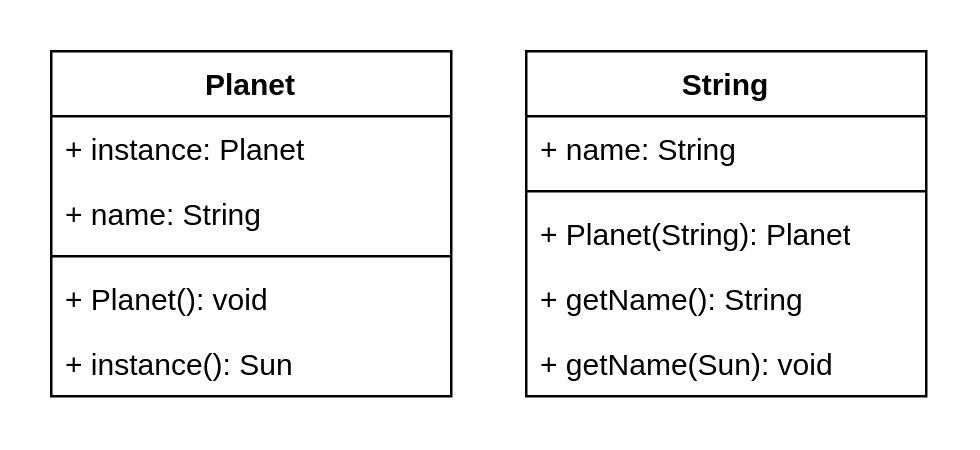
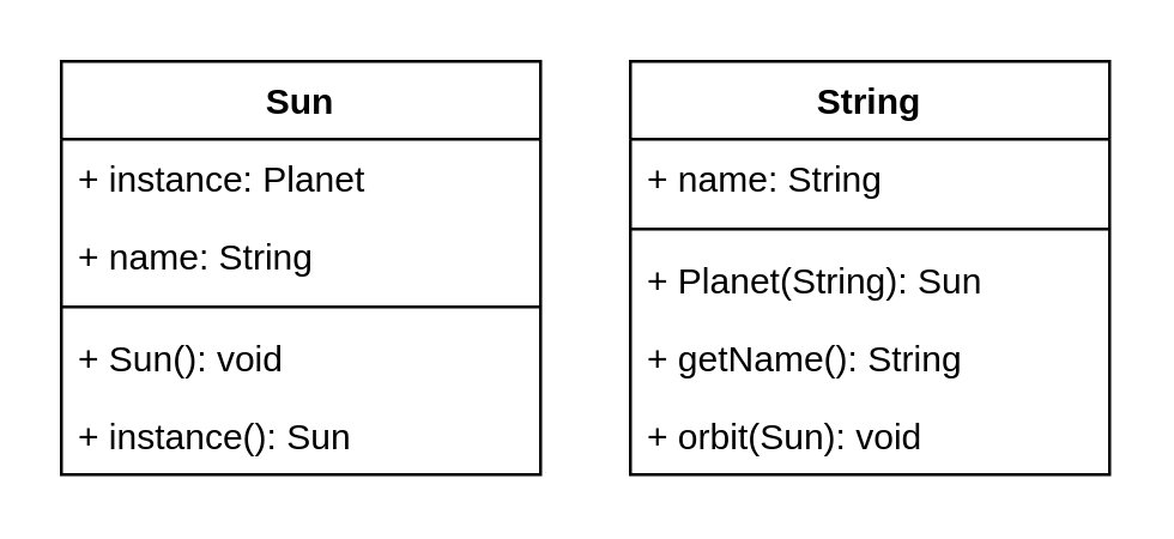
- <mxCell id="2" value="Planet" style="swimlane;fontStyle=1;align=center;verticalAlign=top;childLayout=stackLayout;horizontal=1;startSize=26;horizontalStack=0;resizeParent=1;resizeParentMax=0;resizeLast=0;collapsible=1;marginBottom=0;whiteSpace=wrap;html=1;" vertex="1" parent="1"><mxGeometry x="20" y="20" width="160" height="138" as="geometry" /></mxCell>
+ <mxCell id="2" value="Sun" style="swimlane;fontStyle=1;align=center;verticalAlign=top;childLayout=stackLayout;horizontal=1;startSize=26;horizontalStack=0;resizeParent=1;resizeParentMax=0;resizeLast=0;collapsible=1;marginBottom=0;whiteSpace=wrap;html=1;" vertex="1" parent="1"><mxGeometry x="20" y="20" width="160" height="138" as="geometry" /></mxCell>
- <mxCell id="11" value="+ Planet(String): Planet" style="text;strokeColor=none;fillColor=none;align=left;verticalAlign=top;spacingLeft=4;spacingRight=4;overflow=hidden;rotatable=0;points=[[0,0.5],[1,0.5]];portConstraint=eastwest;whiteSpace=wrap;html=1;" vertex="1" parent="8"><mxGeometry y="60" width="160" height="26" as="geometry" /></mxCell>
+ <mxCell id="11" value="+ Planet(String): Sun" style="text;strokeColor=none;fillColor=none;align=left;verticalAlign=top;spacingLeft=4;spacingRight=4;overflow=hidden;rotatable=0;points=[[0,0.5],[1,0.5]];portConstraint=eastwest;whiteSpace=wrap;html=1;" vertex="1" parent="8"><mxGeometry y="60" width="160" height="26" as="geometry" /></mxCell>
- <mxCell id="6" value="+ Planet(): void" style="text;strokeColor=none;fillColor=none;align=left;verticalAlign=top;spacingLeft=4;spacingRight=4;overflow=hidden;rotatable=0;points=[[0,0.5],[1,0.5]];portConstraint=eastwest;whiteSpace=wrap;html=1;" vertex="1" parent="2"><mxGeometry y="86" width="160" height="26" as="geometry" /></mxCell>
+ <mxCell id="6" value="+ Sun(): void" style="text;strokeColor=none;fillColor=none;align=left;verticalAlign=top;spacingLeft=4;spacingRight=4;overflow=hidden;rotatable=0;points=[[0,0.5],[1,0.5]];portConstraint=eastwest;whiteSpace=wrap;html=1;" vertex="1" parent="2"><mxGeometry y="86" width="160" height="26" as="geometry" /></mxCell>
- <mxCell id="13" value="+ getName(Sun): void" style="text;strokeColor=none;fillColor=none;align=left;verticalAlign=top;spacingLeft=4;spacingRight=4;overflow=hidden;rotatable=0;points=[[0,0.5],[1,0.5]];portConstraint=eastwest;whiteSpace=wrap;html=1;" vertex="1" parent="8"><mxGeometry y="112" width="160" height="26" as="geometry" /></mxCell>
+ <mxCell id="13" value="+ orbit(Sun): void" style="text;strokeColor=none;fillColor=none;align=left;verticalAlign=top;spacingLeft=4;spacingRight=4;overflow=hidden;rotatable=0;points=[[0,0.5],[1,0.5]];portConstraint=eastwest;whiteSpace=wrap;html=1;" vertex="1" parent="8"><mxGeometry y="112" width="160" height="26" as="geometry" /></mxCell>
